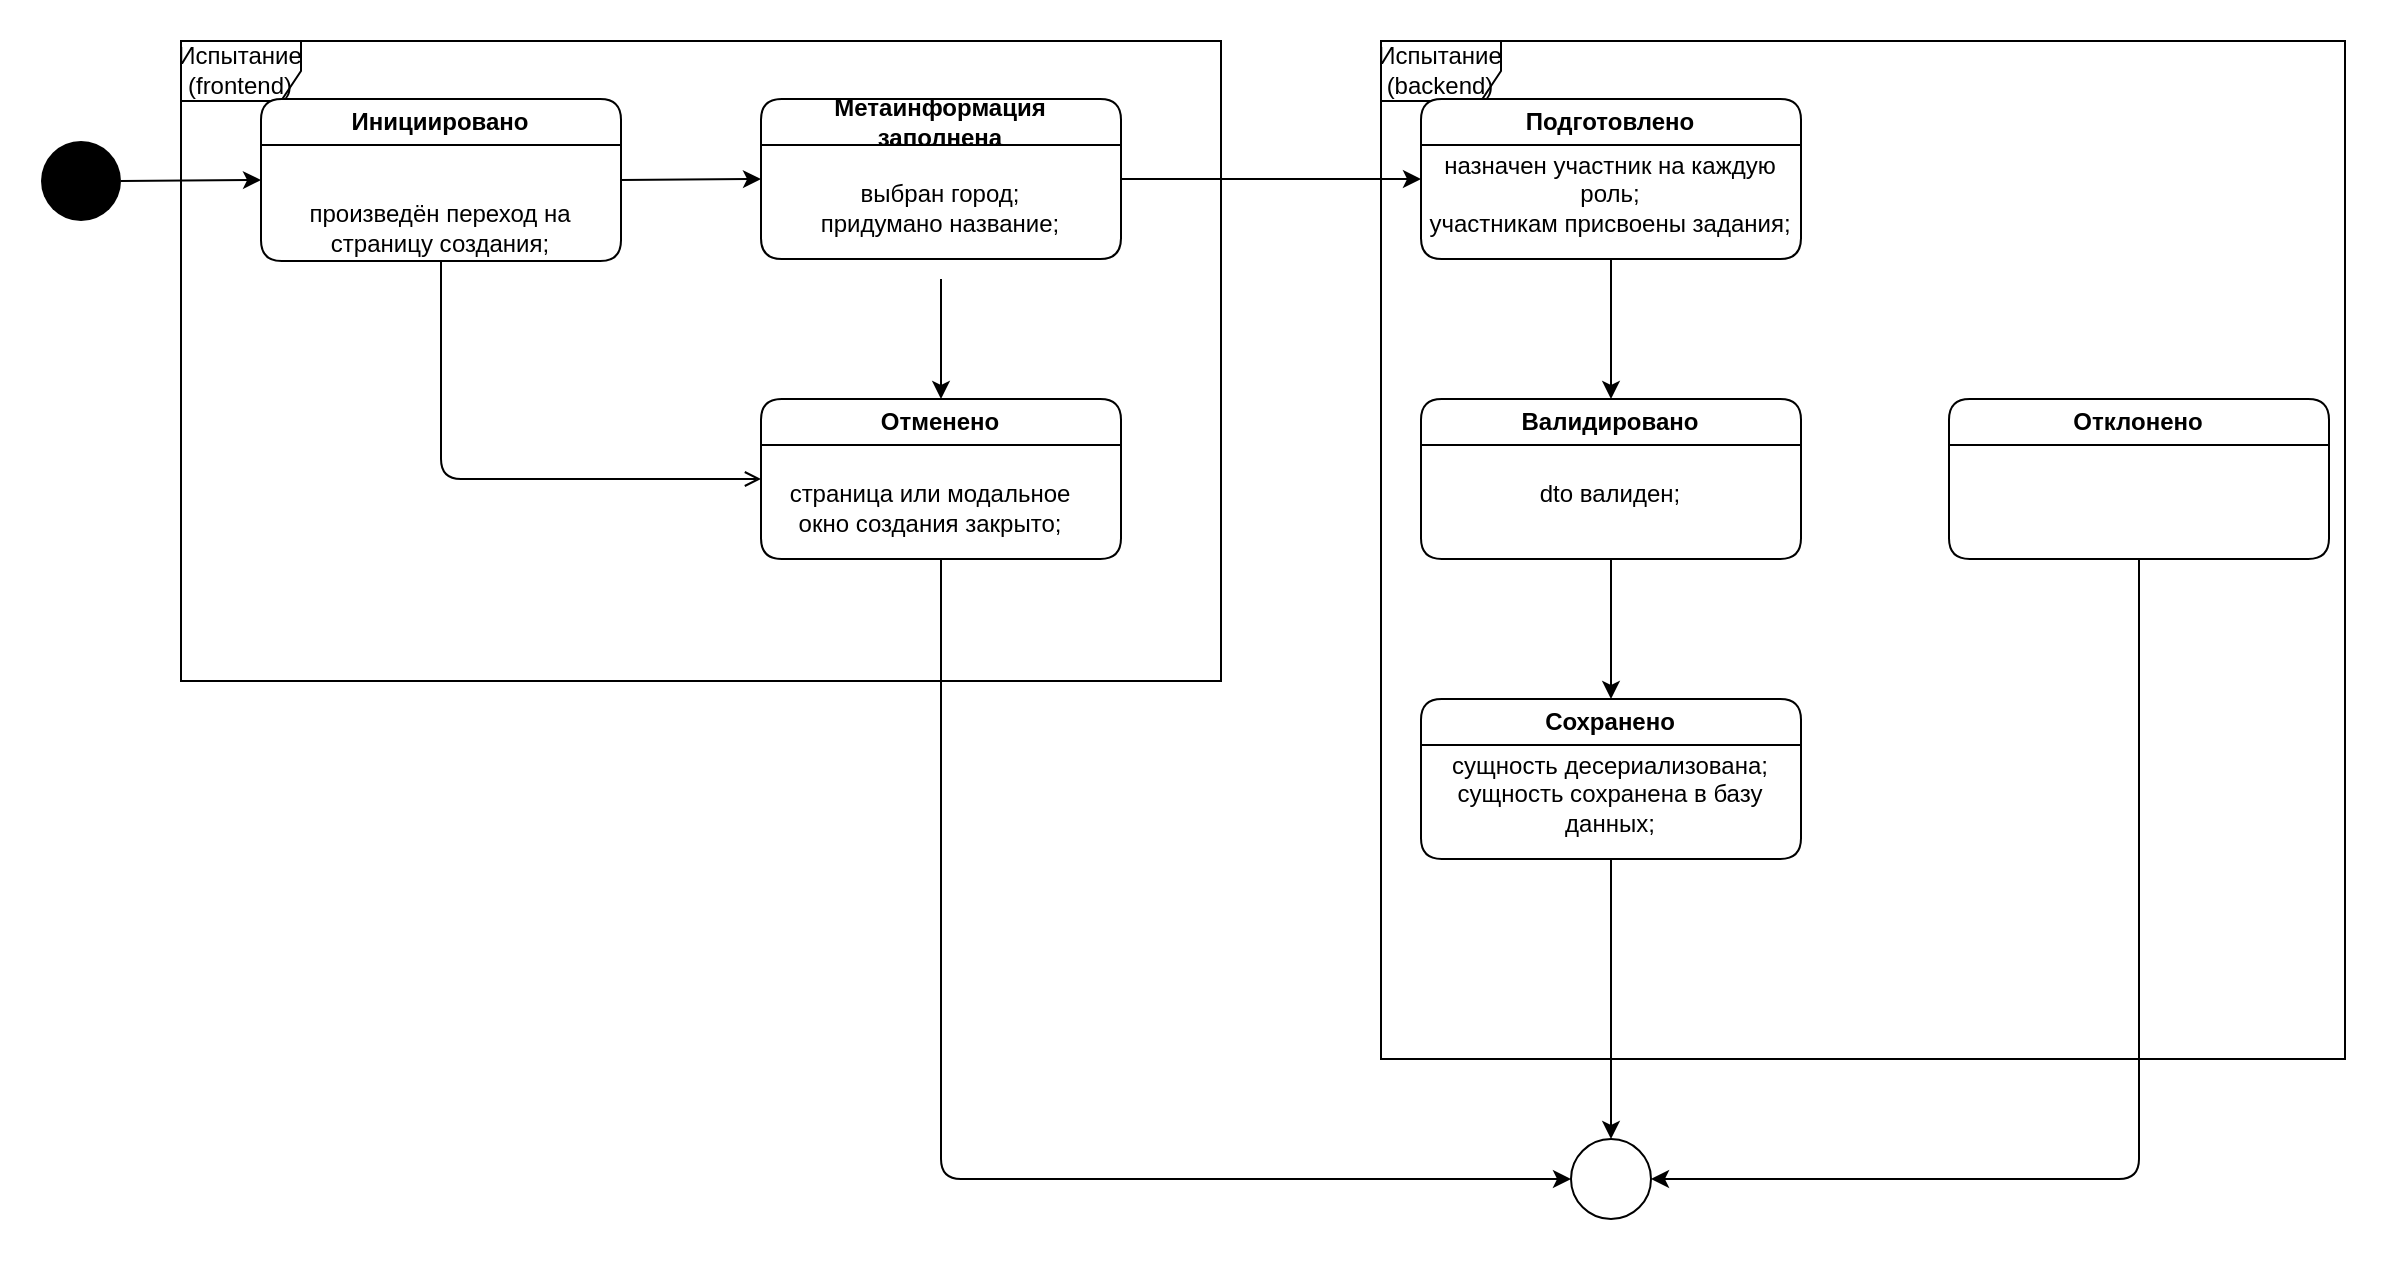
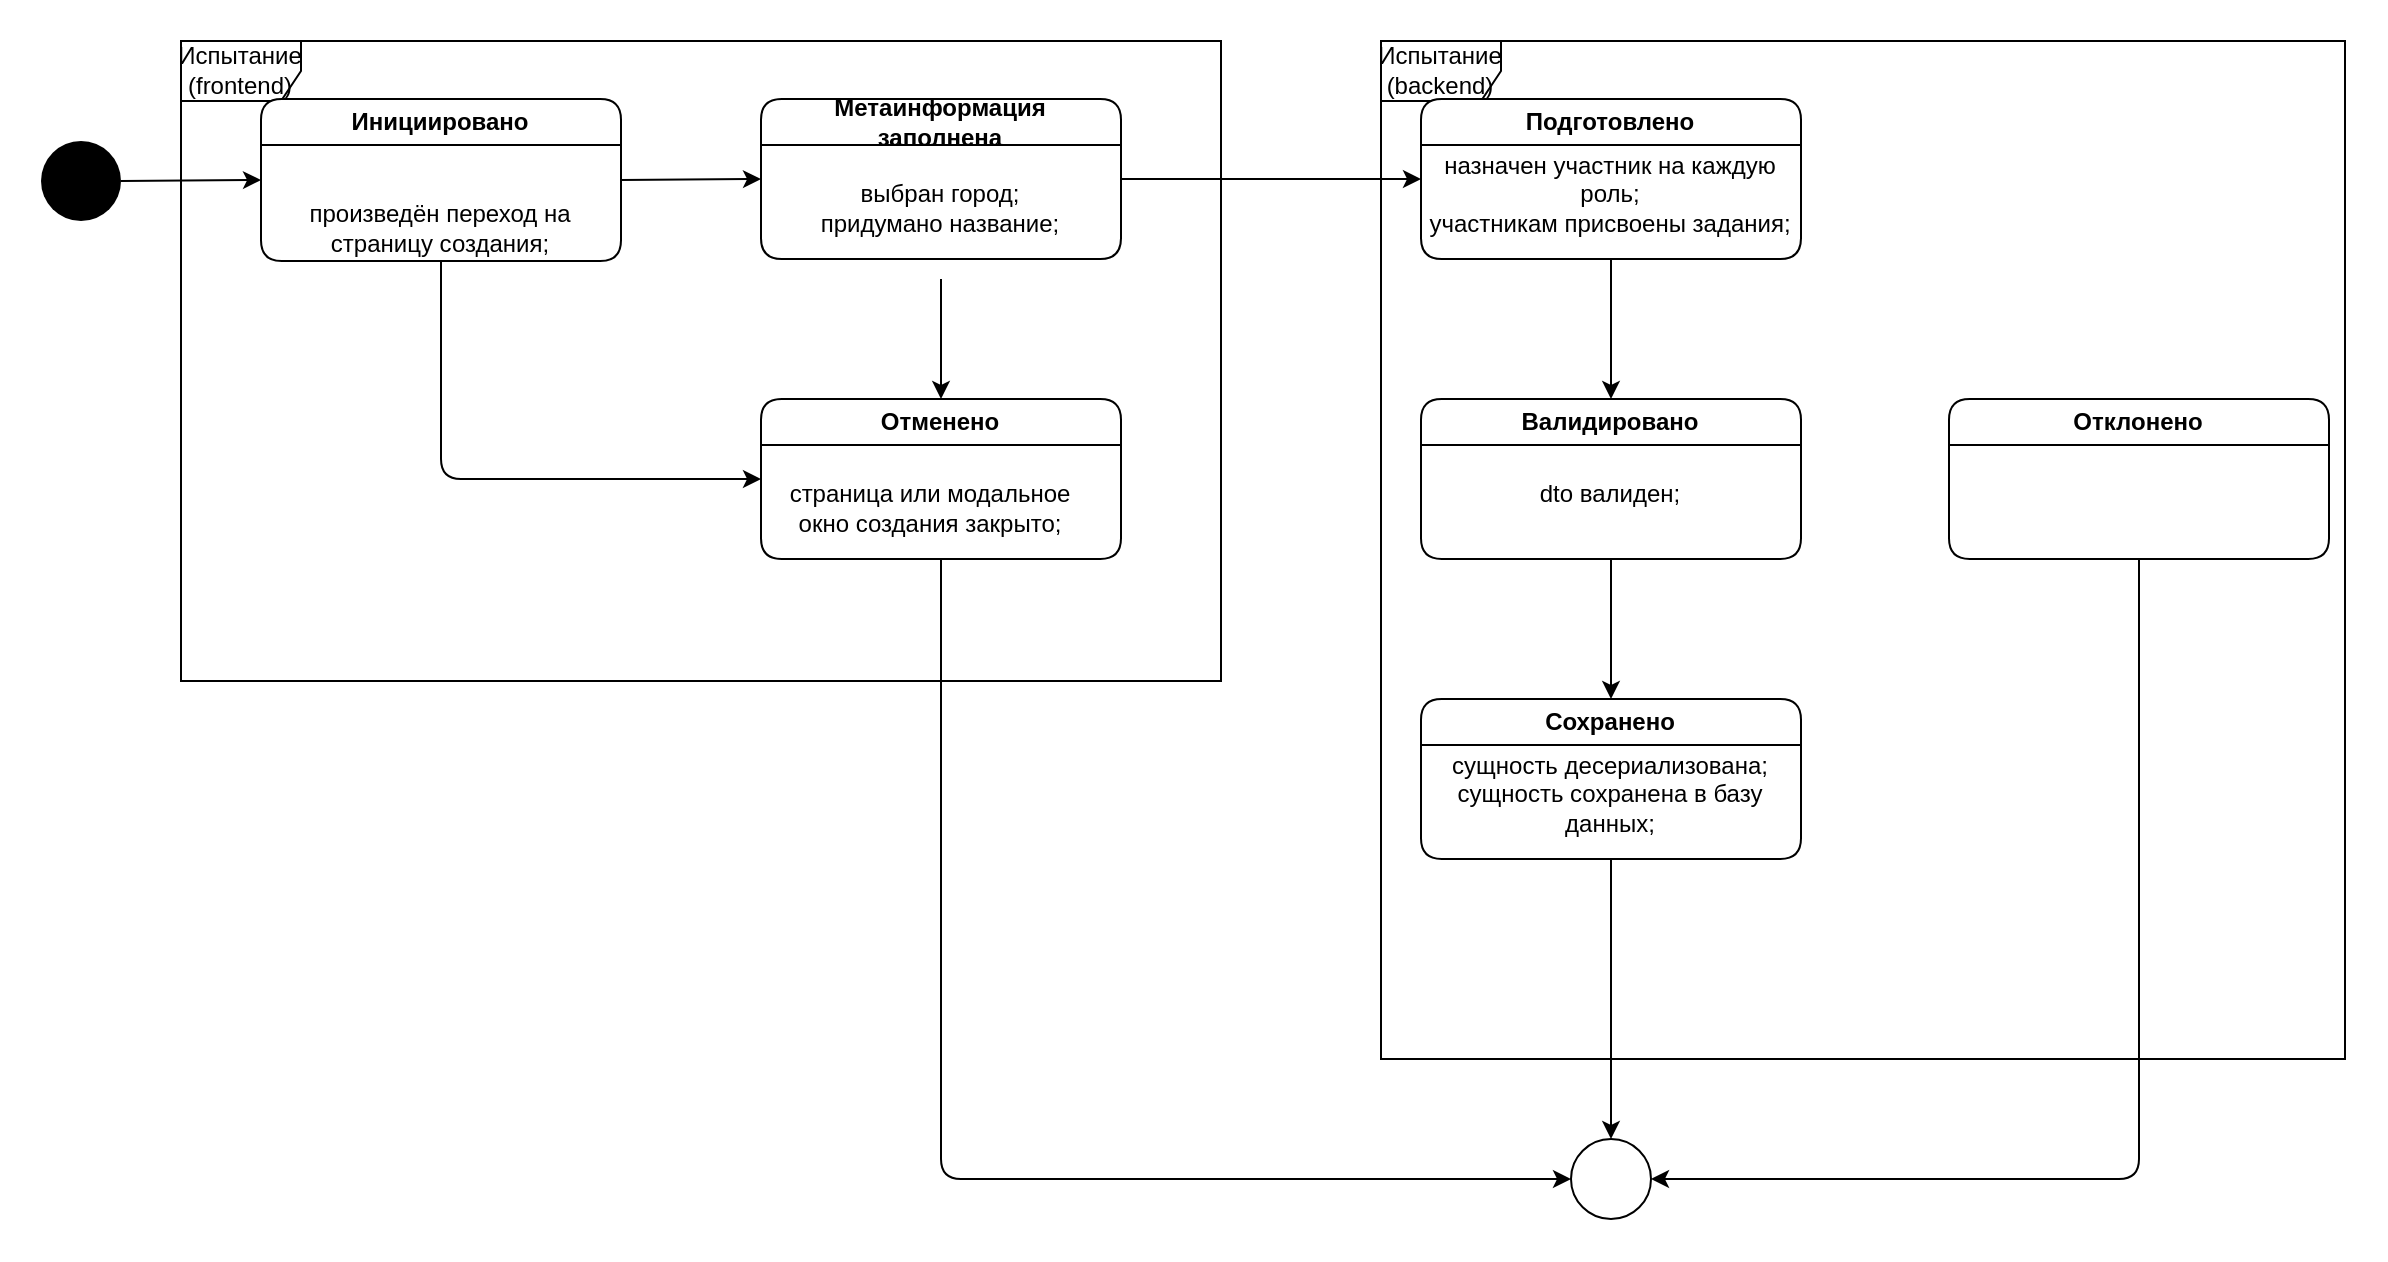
- <mxCell id="7" style="edgeStyle=none;html=1;exitX=0.5;exitY=1;exitDx=0;exitDy=0;entryX=0;entryY=0.5;entryDx=0;entryDy=0;endArrow=open;" parent="1" source="8" target="17" edge="1"><mxGeometry relative="1" as="geometry"><Array as="points"><mxPoint x="220" y="239" /></Array></mxGeometry></mxCell>
+ <mxCell id="7" style="edgeStyle=none;html=1;exitX=0.5;exitY=1;exitDx=0;exitDy=0;entryX=0;entryY=0.5;entryDx=0;entryDy=0;" parent="1" source="8" target="17" edge="1"><mxGeometry relative="1" as="geometry"><Array as="points"><mxPoint x="220" y="239" /></Array></mxGeometry></mxCell>
